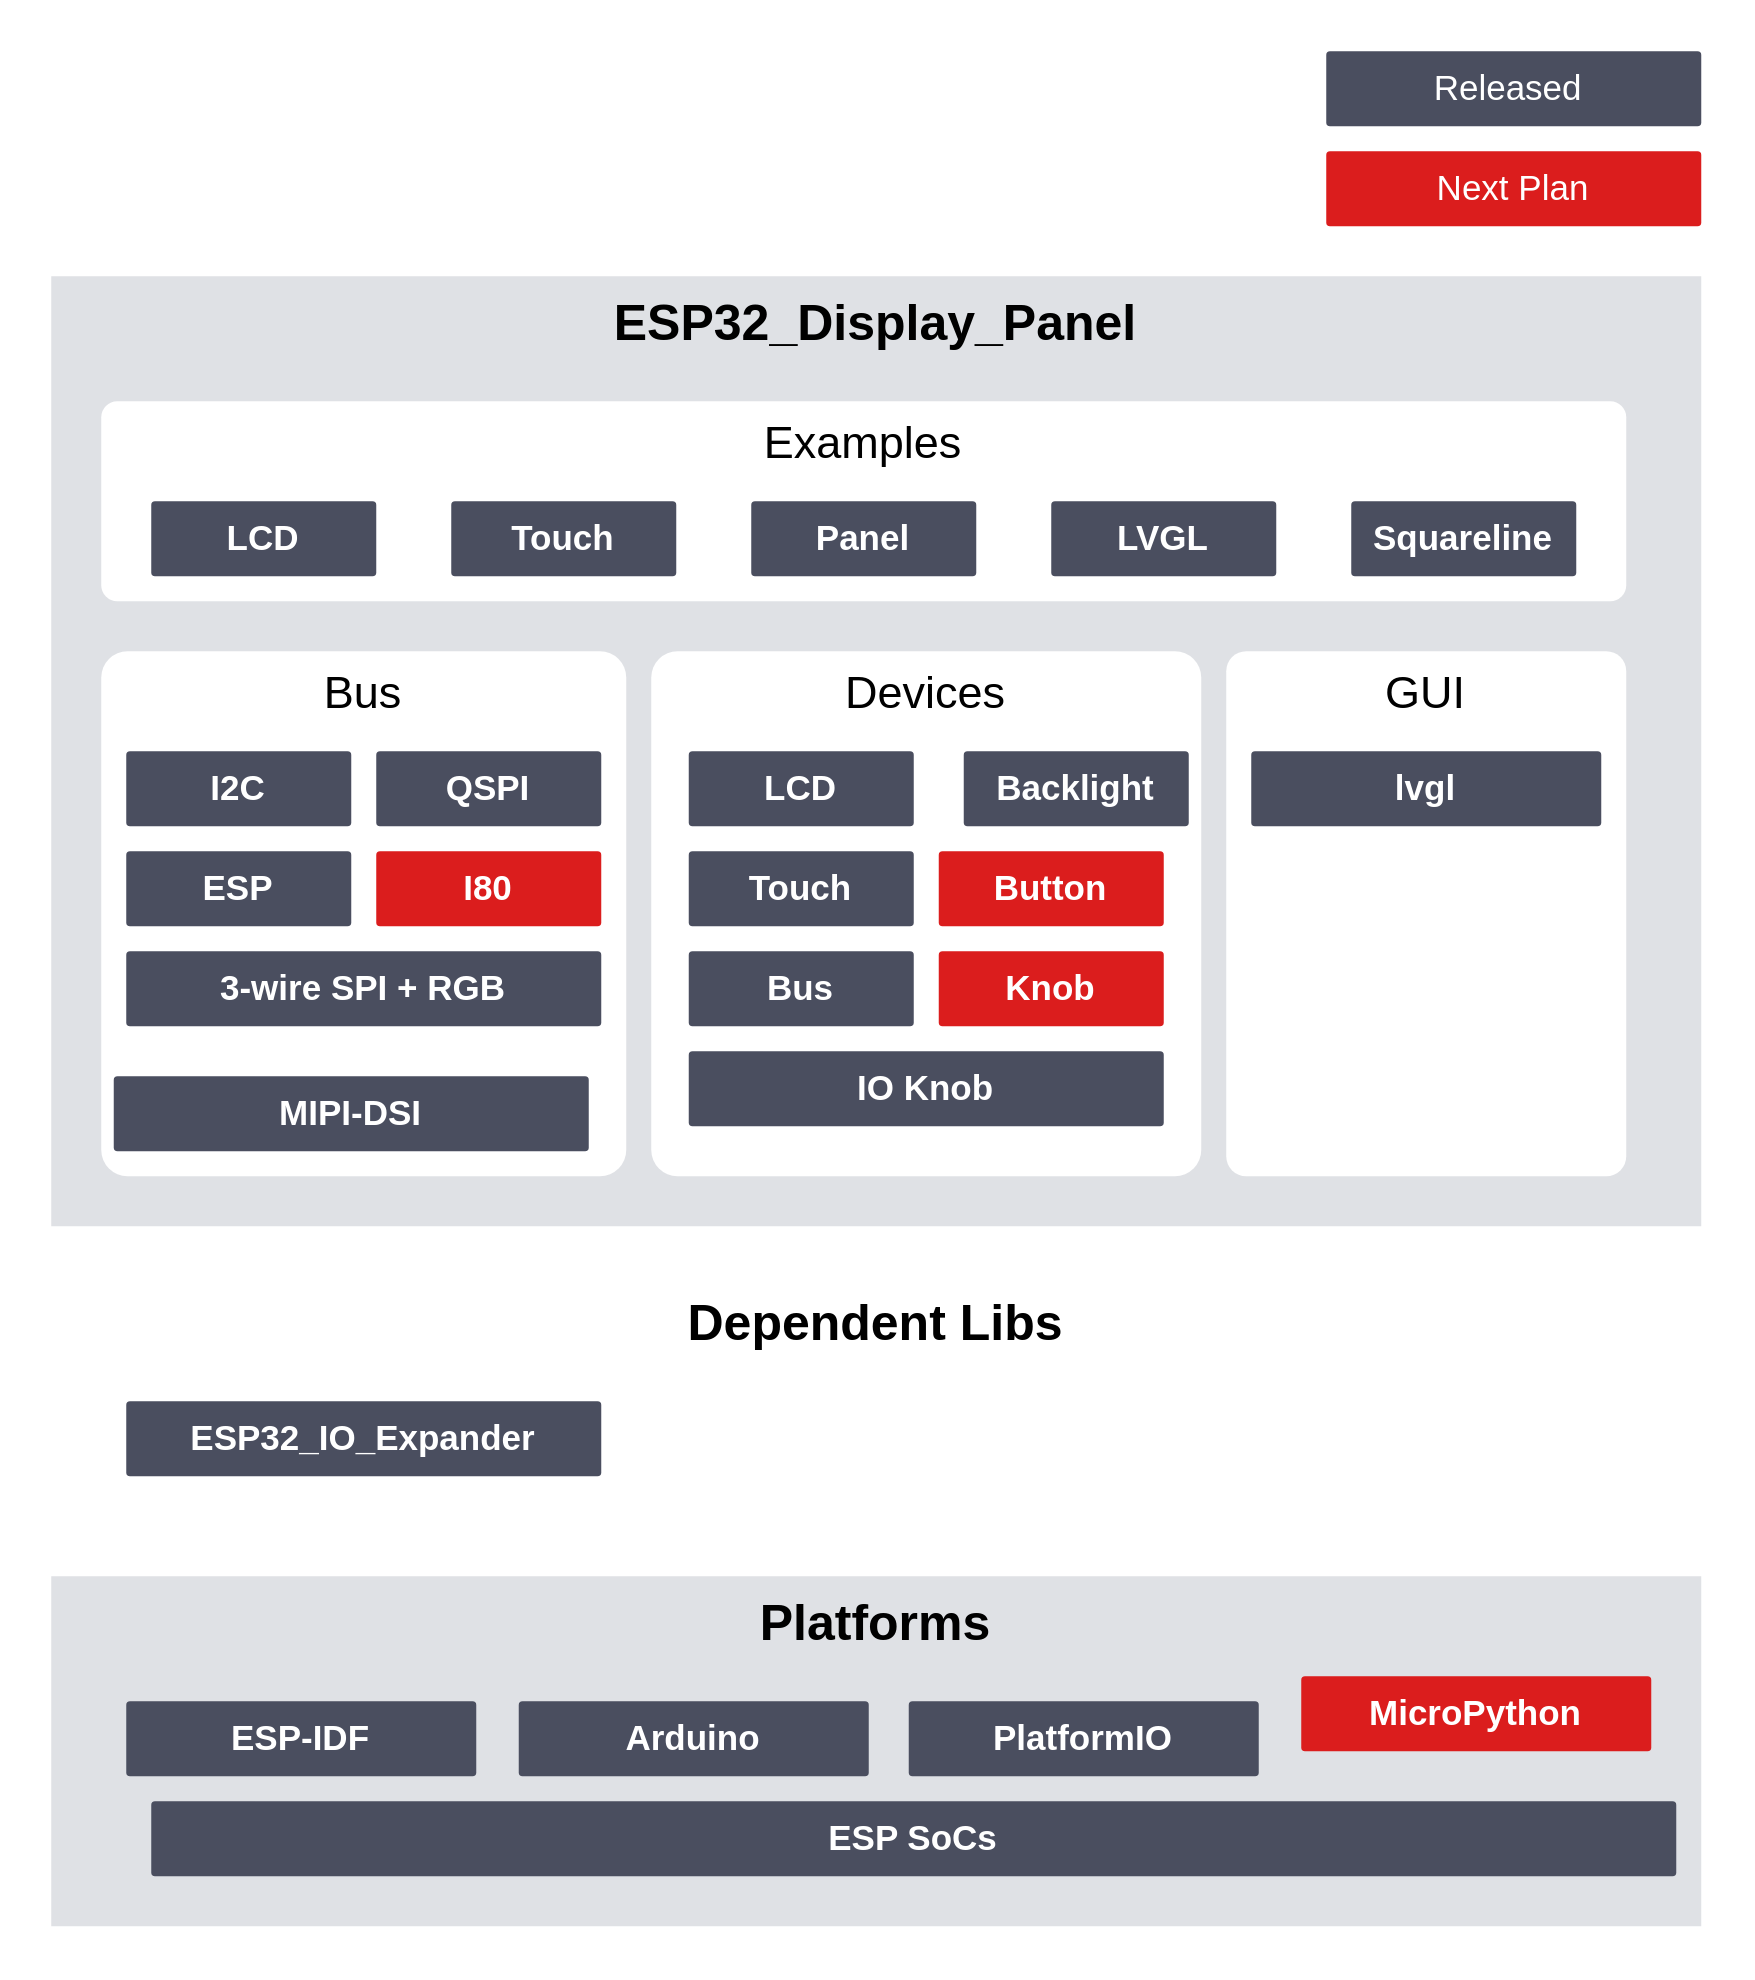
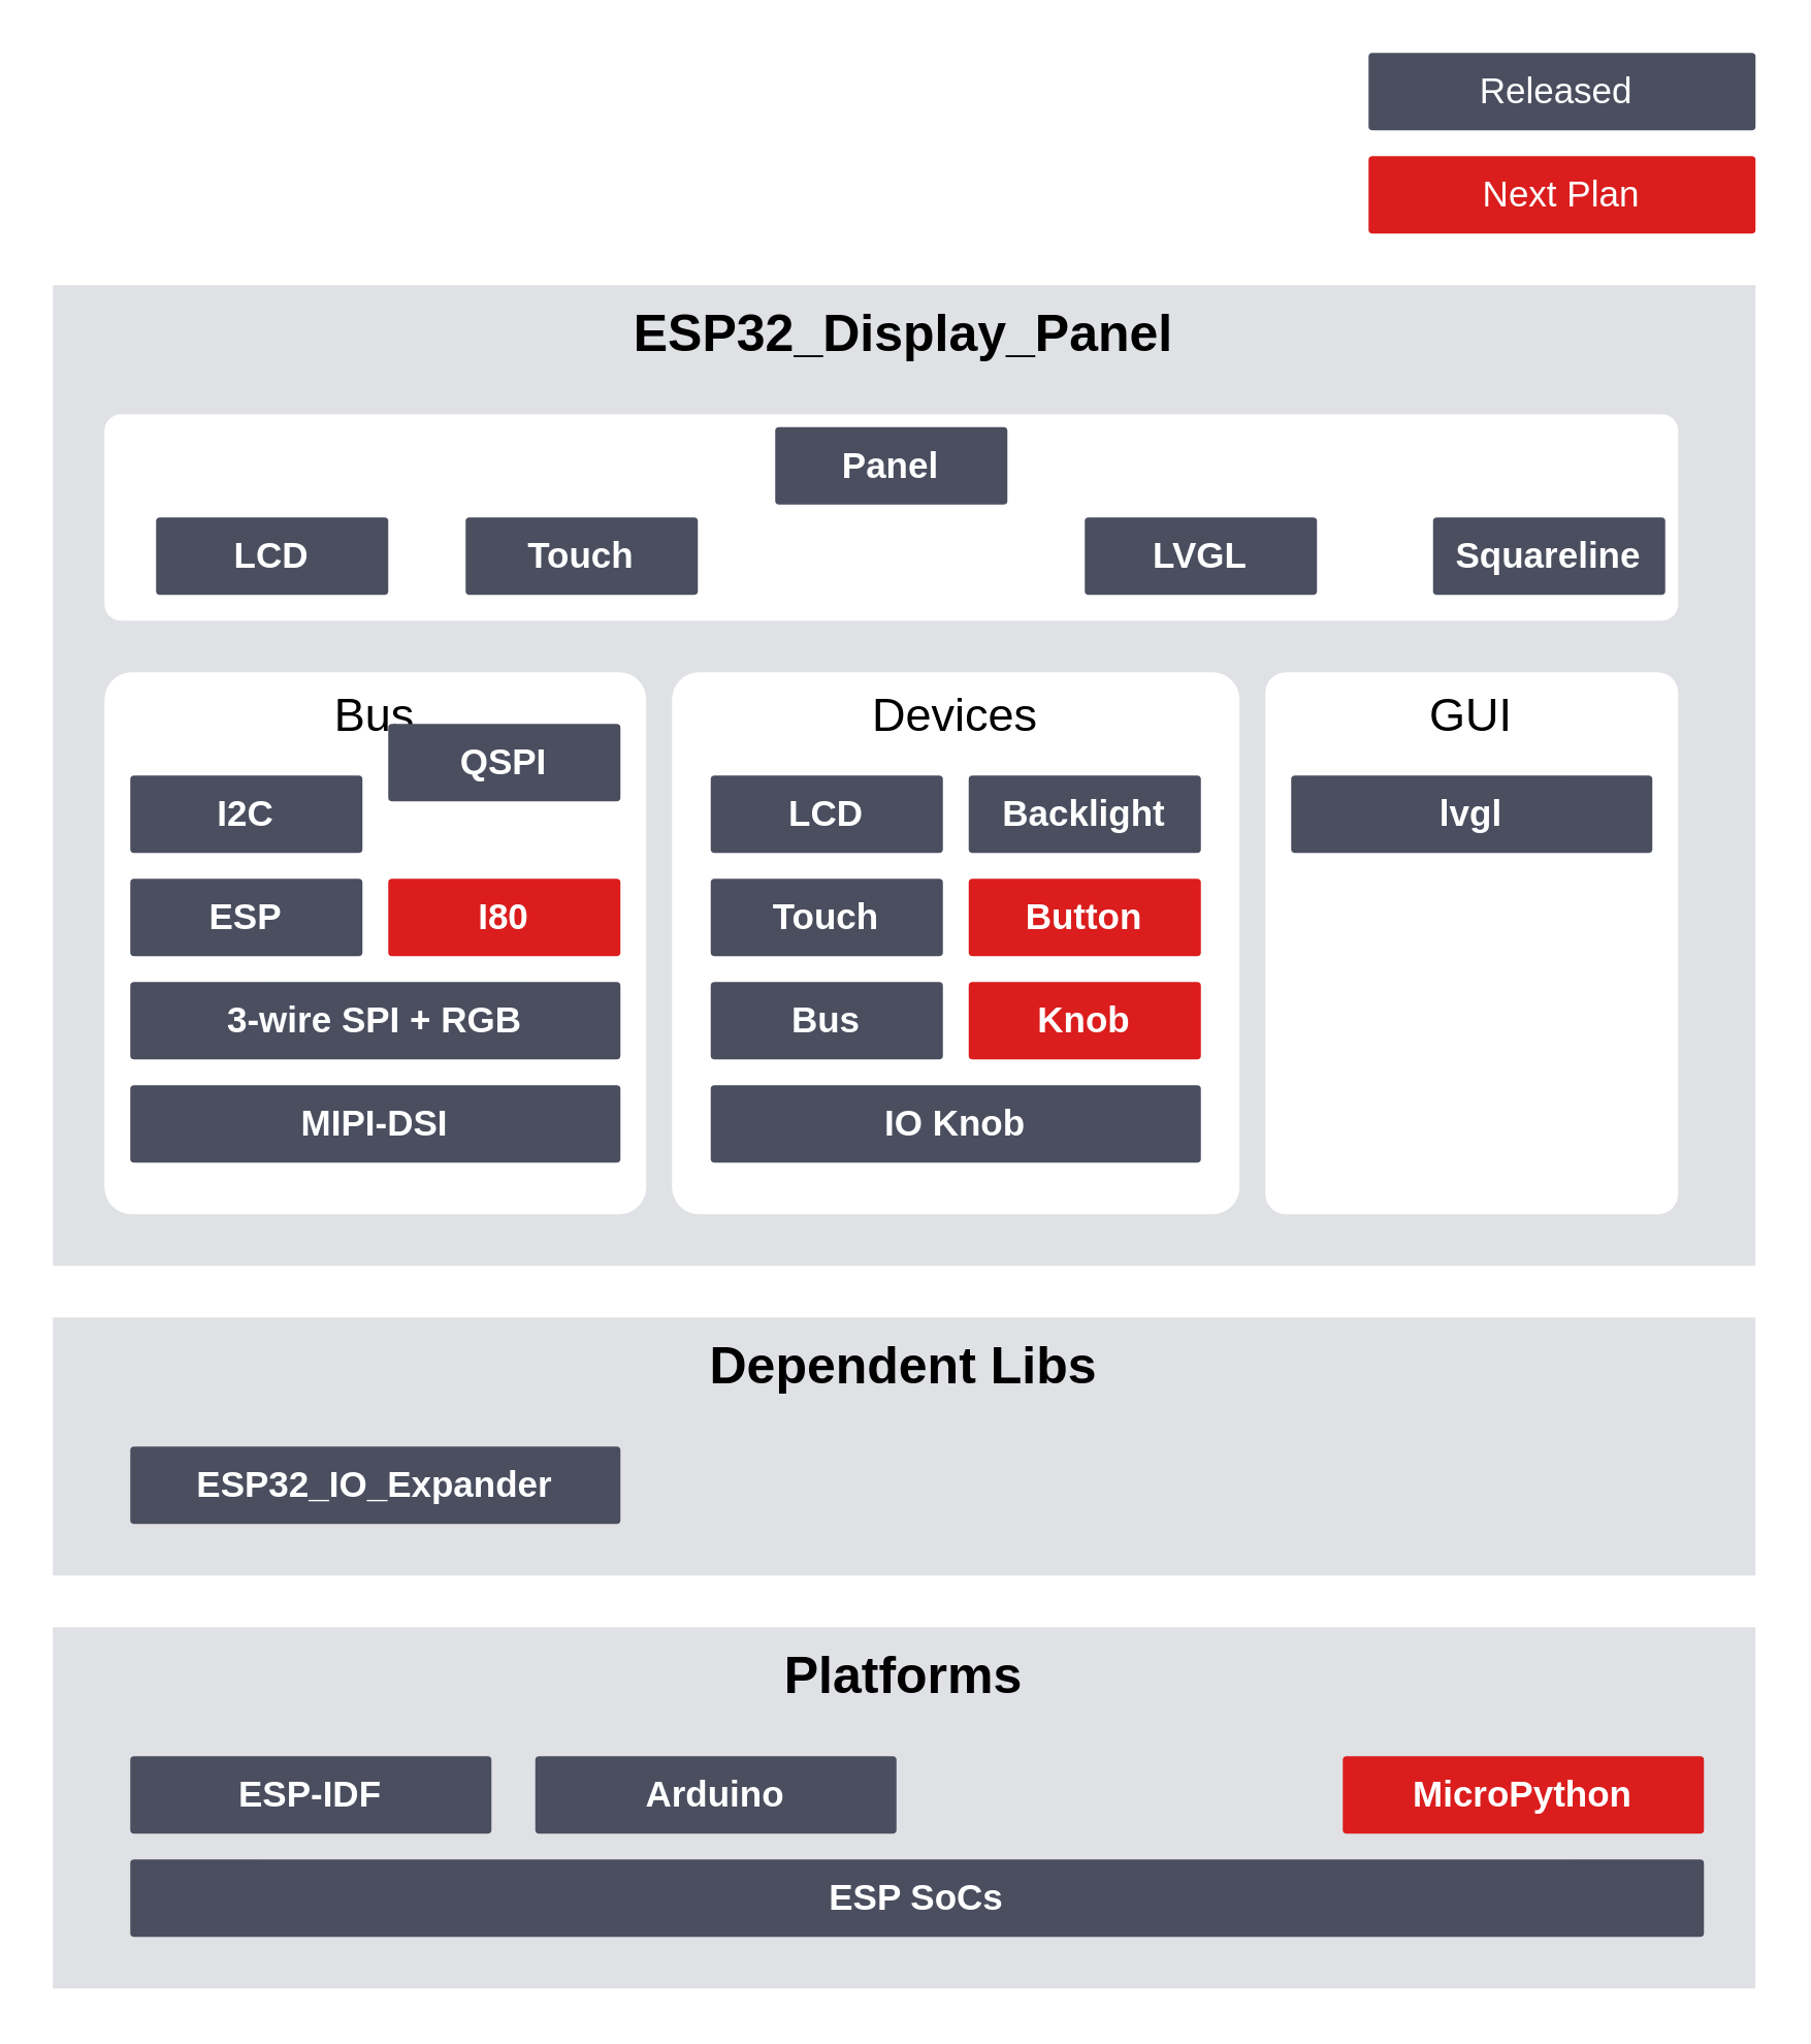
- <mxCell id="30" value="&lt;font color=&quot;#ffffff&quot;&gt;&lt;b&gt;Panel&lt;/b&gt;&lt;/font&gt;" style="rounded=1;whiteSpace=wrap;html=1;verticalAlign=middle;fillColor=#4A4E5F;strokeColor=none;fontColor=#000000;fontSize=14;gradientColor=none;arcSize=5;strokeWidth=2;movable=1;resizable=1;rotatable=1;deletable=1;editable=1;connectable=1;" parent="1" vertex="1"><mxGeometry x="300" y="200" width="90" height="30" as="geometry" /></mxCell>
+ <mxCell id="30" value="&lt;font color=&quot;#ffffff&quot;&gt;&lt;b&gt;Panel&lt;/b&gt;&lt;/font&gt;" style="rounded=1;whiteSpace=wrap;html=1;verticalAlign=middle;fillColor=#4A4E5F;strokeColor=none;fontColor=#000000;fontSize=14;gradientColor=none;arcSize=5;strokeWidth=2;movable=1;resizable=1;rotatable=1;deletable=1;editable=1;connectable=1;" parent="1" vertex="1"><mxGeometry x="300" y="165" width="90" height="30" as="geometry" /></mxCell>
- <mxCell id="29" value="&lt;font color=&quot;#ffffff&quot;&gt;&lt;b&gt;Squareline&lt;/b&gt;&lt;/font&gt;" style="rounded=1;whiteSpace=wrap;html=1;verticalAlign=middle;fillColor=#4A4E5F;strokeColor=none;fontColor=#000000;fontSize=14;gradientColor=none;arcSize=5;strokeWidth=2;movable=1;resizable=1;rotatable=1;deletable=1;editable=1;connectable=1;" parent="1" vertex="1"><mxGeometry x="540" y="200" width="90" height="30" as="geometry" /></mxCell>
+ <mxCell id="29" value="&lt;font color=&quot;#ffffff&quot;&gt;&lt;b&gt;Squareline&lt;/b&gt;&lt;/font&gt;" style="rounded=1;whiteSpace=wrap;html=1;verticalAlign=middle;fillColor=#4A4E5F;strokeColor=none;fontColor=#000000;fontSize=14;gradientColor=none;arcSize=5;strokeWidth=2;movable=1;resizable=1;rotatable=1;deletable=1;editable=1;connectable=1;" parent="1" vertex="1"><mxGeometry x="555" y="200" width="90" height="30" as="geometry" /></mxCell>
- <mxCell id="16" value="&lt;b&gt;&lt;font color=&quot;#ffffff&quot;&gt;QSPI&lt;/font&gt;&lt;/b&gt;" style="rounded=1;whiteSpace=wrap;html=1;verticalAlign=middle;fillColor=#4A4E5F;strokeColor=none;fontColor=#000000;fontSize=14;gradientColor=none;arcSize=5;strokeWidth=2;movable=1;resizable=1;rotatable=1;deletable=1;editable=1;connectable=1;" parent="1" vertex="1"><mxGeometry x="150" y="300" width="90" height="30" as="geometry" /></mxCell>
+ <mxCell id="16" value="&lt;b&gt;&lt;font color=&quot;#ffffff&quot;&gt;QSPI&lt;/font&gt;&lt;/b&gt;" style="rounded=1;whiteSpace=wrap;html=1;verticalAlign=middle;fillColor=#4A4E5F;strokeColor=none;fontColor=#000000;fontSize=14;gradientColor=none;arcSize=5;strokeWidth=2;movable=1;resizable=1;rotatable=1;deletable=1;editable=1;connectable=1;" parent="1" vertex="1"><mxGeometry x="150" y="280" width="90" height="30" as="geometry" /></mxCell>
- <mxCell id="21" value="&lt;b style=&quot;font-size: 14px;&quot;&gt;&lt;font color=&quot;#ffffff&quot;&gt;Backlight&lt;/font&gt;&lt;/b&gt;" style="rounded=1;whiteSpace=wrap;html=1;verticalAlign=middle;fillColor=#4A4E5F;strokeColor=none;fontColor=#000000;fontSize=14;gradientColor=none;arcSize=5;strokeWidth=2;movable=1;resizable=1;rotatable=1;deletable=1;editable=1;connectable=1;" parent="1" vertex="1"><mxGeometry x="385" y="300" width="90" height="30" as="geometry" /></mxCell>
+ <mxCell id="21" value="&lt;b style=&quot;font-size: 14px;&quot;&gt;&lt;font color=&quot;#ffffff&quot;&gt;Backlight&lt;/font&gt;&lt;/b&gt;" style="rounded=1;whiteSpace=wrap;html=1;verticalAlign=middle;fillColor=#4A4E5F;strokeColor=none;fontColor=#000000;fontSize=14;gradientColor=none;arcSize=5;strokeWidth=2;movable=1;resizable=1;rotatable=1;deletable=1;editable=1;connectable=1;" parent="1" vertex="1"><mxGeometry x="375" y="300" width="90" height="30" as="geometry" /></mxCell>
- <mxCell id="25" value="&lt;b&gt;&lt;font color=&quot;#ffffff&quot;&gt;MIPI-DSI&lt;/font&gt;&lt;/b&gt;" style="rounded=1;whiteSpace=wrap;html=1;verticalAlign=middle;fillColor=#4A4E5F;strokeColor=none;fontColor=#000000;fontSize=14;gradientColor=none;arcSize=5;strokeWidth=2;movable=1;resizable=1;rotatable=1;deletable=1;editable=1;connectable=1;" parent="1" vertex="1"><mxGeometry x="45" y="430" width="190" height="30" as="geometry" /></mxCell>
+ <mxCell id="25" value="&lt;b&gt;&lt;font color=&quot;#ffffff&quot;&gt;MIPI-DSI&lt;/font&gt;&lt;/b&gt;" style="rounded=1;whiteSpace=wrap;html=1;verticalAlign=middle;fillColor=#4A4E5F;strokeColor=none;fontColor=#000000;fontSize=14;gradientColor=none;arcSize=5;strokeWidth=2;movable=1;resizable=1;rotatable=1;deletable=1;editable=1;connectable=1;" parent="1" vertex="1"><mxGeometry x="50" y="420" width="190" height="30" as="geometry" /></mxCell>
- <mxCell id="2" value="&lt;b style=&quot;&quot;&gt;&lt;font style=&quot;font-size: 20px;&quot; color=&quot;#000000&quot;&gt;Dependent Libs&lt;/font&gt;&lt;/b&gt;" style="rounded=0;whiteSpace=wrap;html=1;labelBackgroundColor=none;fillColor=#ffffff;strokeColor=none;fontSize=14;verticalAlign=top;" parent="1" vertex="1"><mxGeometry x="20" y="510" width="660" height="100" as="geometry" /></mxCell>
+ <mxCell id="2" value="&lt;b style=&quot;&quot;&gt;&lt;font style=&quot;font-size: 20px;&quot; color=&quot;#000000&quot;&gt;Dependent Libs&lt;/font&gt;&lt;/b&gt;" style="rounded=0;whiteSpace=wrap;html=1;labelBackgroundColor=none;fillColor=#DFE1E5;strokeColor=none;fontSize=14;verticalAlign=top;" parent="1" vertex="1"><mxGeometry x="20" y="510" width="660" height="100" as="geometry" /></mxCell>
- <mxCell id="35" value="&lt;span style=&quot;border-color: var(--border-color); color: rgb(255, 255, 255);&quot;&gt;&lt;font style=&quot;font-size: 14px;&quot;&gt;&lt;b&gt;MicroPython&lt;/b&gt;&lt;/font&gt;&lt;/span&gt;" style="rounded=1;whiteSpace=wrap;html=1;verticalAlign=middle;fillColor=#DB1D1D;strokeColor=none;fontColor=#000000;fontSize=14;gradientColor=none;arcSize=5;strokeWidth=2;movable=1;resizable=1;rotatable=1;deletable=1;editable=1;connectable=1;" parent="1" vertex="1"><mxGeometry x="520" y="670" width="140" height="30" as="geometry" /></mxCell>
+ <mxCell id="35" value="&lt;span style=&quot;border-color: var(--border-color); color: rgb(255, 255, 255);&quot;&gt;&lt;font style=&quot;font-size: 14px;&quot;&gt;&lt;b&gt;MicroPython&lt;/b&gt;&lt;/font&gt;&lt;/span&gt;" style="rounded=1;whiteSpace=wrap;html=1;verticalAlign=middle;fillColor=#DB1D1D;strokeColor=none;fontColor=#000000;fontSize=14;gradientColor=none;arcSize=5;strokeWidth=2;movable=1;resizable=1;rotatable=1;deletable=1;editable=1;connectable=1;" parent="1" vertex="1"><mxGeometry x="520" y="680" width="140" height="30" as="geometry" /></mxCell>
- <mxCell id="11" value="&lt;span style=&quot;border-color: var(--border-color); color: rgb(255, 255, 255);&quot;&gt;&lt;font style=&quot;font-size: 14px;&quot;&gt;&lt;b&gt;PlatformIO&lt;/b&gt;&lt;/font&gt;&lt;/span&gt;" style="rounded=1;whiteSpace=wrap;html=1;verticalAlign=middle;fillColor=#4A4E5F;strokeColor=none;fontColor=#000000;fontSize=14;gradientColor=none;arcSize=5;strokeWidth=2;movable=1;resizable=1;rotatable=1;deletable=1;editable=1;connectable=1;" parent="1" vertex="1"><mxGeometry x="363" y="680" width="140" height="30" as="geometry" /></mxCell>
- <mxCell id="9" value="&lt;span style=&quot;border-color: var(--border-color); color: rgb(255, 255, 255);&quot;&gt;&lt;font style=&quot;font-size: 14px;&quot;&gt;&lt;b&gt;ESP SoCs&lt;/b&gt;&lt;/font&gt;&lt;/span&gt;" style="rounded=1;whiteSpace=wrap;html=1;verticalAlign=middle;fillColor=#4A4E5F;strokeColor=none;fontColor=#000000;fontSize=14;gradientColor=none;arcSize=5;strokeWidth=2;movable=1;resizable=1;rotatable=1;deletable=1;editable=1;connectable=1;" parent="1" vertex="1"><mxGeometry x="60" y="720" width="610" height="30" as="geometry" /></mxCell>
+ <mxCell id="9" value="&lt;span style=&quot;border-color: var(--border-color); color: rgb(255, 255, 255);&quot;&gt;&lt;font style=&quot;font-size: 14px;&quot;&gt;&lt;b&gt;ESP SoCs&lt;/b&gt;&lt;/font&gt;&lt;/span&gt;" style="rounded=1;whiteSpace=wrap;html=1;verticalAlign=middle;fillColor=#4A4E5F;strokeColor=none;fontColor=#000000;fontSize=14;gradientColor=none;arcSize=5;strokeWidth=2;movable=1;resizable=1;rotatable=1;deletable=1;editable=1;connectable=1;" parent="1" vertex="1"><mxGeometry x="50" y="720" width="610" height="30" as="geometry" /></mxCell>
